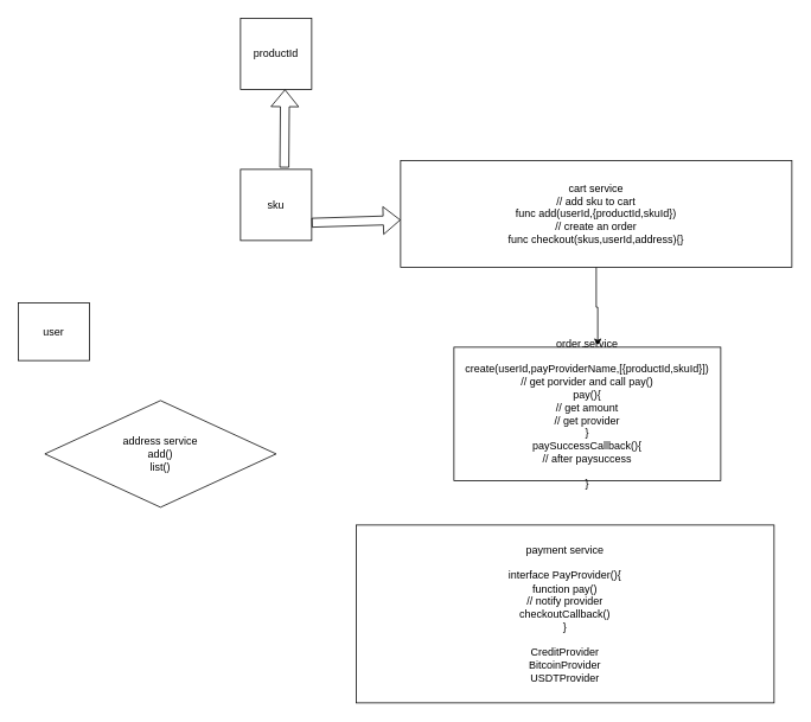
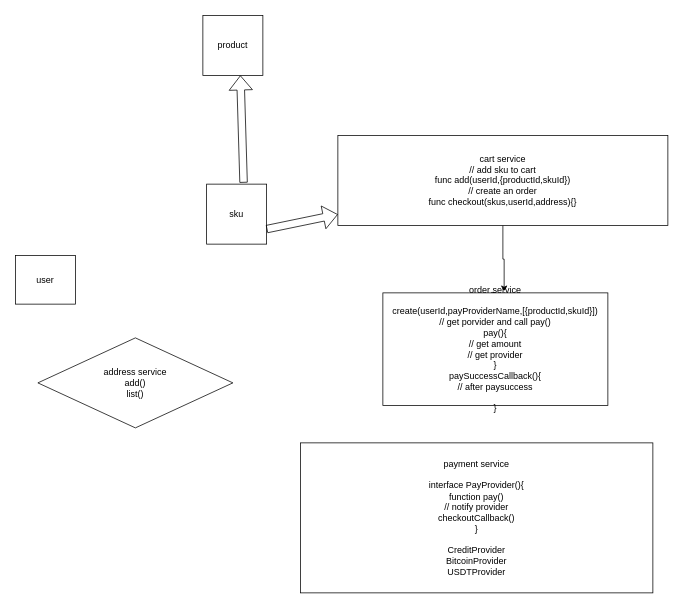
- <mxCell id="5" value="productId" style="whiteSpace=wrap;html=1;aspect=fixed;" vertex="1" parent="1"><mxGeometry x="270" y="20" width="80" height="80" as="geometry" /></mxCell>
+ <mxCell id="5" value="product" style="whiteSpace=wrap;html=1;aspect=fixed;" vertex="1" parent="1"><mxGeometry x="270" y="20" width="80" height="80" as="geometry" /></mxCell>
- <mxCell id="6" value="sku" style="whiteSpace=wrap;html=1;aspect=fixed;" vertex="1" parent="1"><mxGeometry x="270" y="190" width="80" height="80" as="geometry" /></mxCell>
+ <mxCell id="6" value="sku" style="whiteSpace=wrap;html=1;aspect=fixed;" vertex="1" parent="1"><mxGeometry x="275" y="245" width="80" height="80" as="geometry" /></mxCell>
